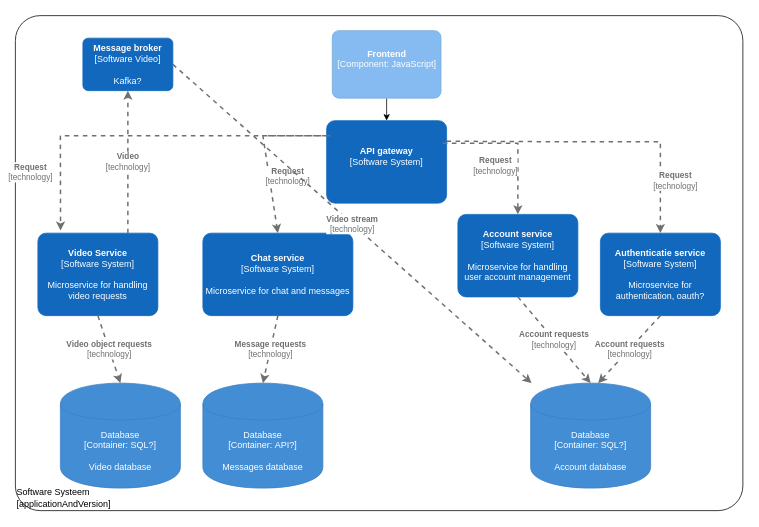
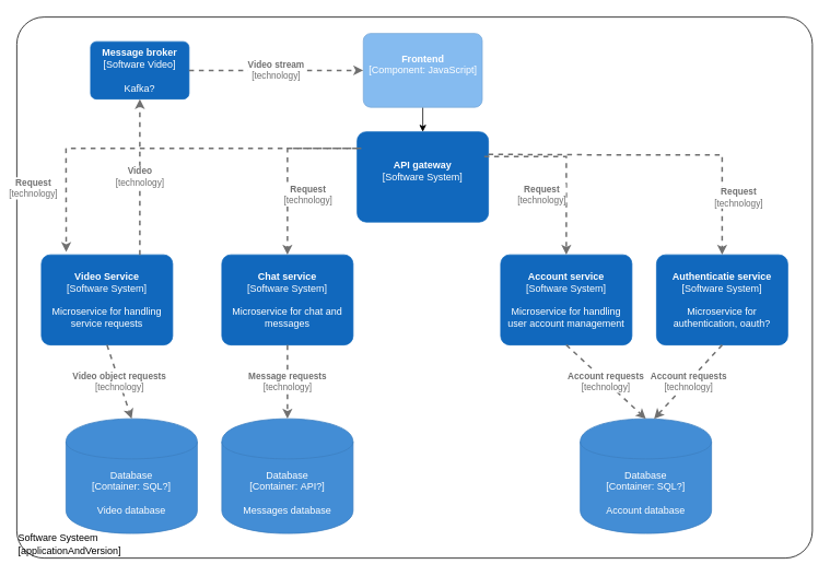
- <mxCell id="23" value="&lt;div style=&quot;text-align: left&quot;&gt;&lt;div style=&quot;text-align: center&quot;&gt;&lt;b&gt;Video stream&lt;/b&gt;&lt;/div&gt;&lt;div style=&quot;text-align: center&quot;&gt;[technology]&lt;/div&gt;&lt;/div&gt;" style="edgeStyle=none;rounded=0;html=1;jettySize=auto;orthogonalLoop=1;strokeColor=#707070;strokeWidth=2;fontColor=#707070;jumpStyle=none;dashed=1;metaEdit=1;metaData={&quot;c4Type&quot;:{&quot;editable&quot;:false}};exitX=1;exitY=0.5;exitDx=0;exitDy=0;exitPerimeter=0;" edge="1" parent="1" source="21" target="9"><mxGeometry width="160" relative="1" as="geometry"><mxPoint x="500" y="320" as="sourcePoint" /><mxPoint x="660" y="320" as="targetPoint" /></mxGeometry></mxCell>
+ <mxCell id="23" value="&lt;div style=&quot;text-align: left&quot;&gt;&lt;div style=&quot;text-align: center&quot;&gt;&lt;b&gt;Video stream&lt;/b&gt;&lt;/div&gt;&lt;div style=&quot;text-align: center&quot;&gt;[technology]&lt;/div&gt;&lt;/div&gt;" style="edgeStyle=none;rounded=0;html=1;entryX=0;entryY=0.5;jettySize=auto;orthogonalLoop=1;strokeColor=#707070;strokeWidth=2;fontColor=#707070;jumpStyle=none;dashed=1;metaEdit=1;metaData={&quot;c4Type&quot;:{&quot;editable&quot;:false}};exitX=1;exitY=0.5;exitDx=0;exitDy=0;exitPerimeter=0;entryDx=0;entryDy=0;entryPerimeter=0;" edge="1" parent="1" source="21" target="4"><mxGeometry width="160" relative="1" as="geometry"><mxPoint x="500" y="320" as="sourcePoint" /><mxPoint x="660" y="320" as="targetPoint" /></mxGeometry></mxCell>
- <mxCell id="8" value="&lt;b&gt;Account service&lt;/b&gt;&lt;div&gt;[Software System]&lt;/div&gt;&lt;br&gt;&lt;div&gt;Microservice for handling user account management&lt;/div&gt;" style="rounded=1;whiteSpace=wrap;html=1;labelBackgroundColor=none;fillColor=#1168BD;fontColor=#ffffff;align=center;arcSize=10;strokeColor=#1168BD;metaEdit=1;metaData={&quot;c4Type&quot;:{&quot;editable&quot;:false}};points=[[0.25,0,0],[0.5,0,0],[0.75,0,0],[1,0.25,0],[1,0.5,0],[1,0.75,0],[0.75,1,0],[0.5,1,0],[0.25,1,0],[0,0.75,0],[0,0.5,0],[0,0.25,0]];" vertex="1" parent="1"><mxGeometry x="610" y="285" width="160" height="110.0" as="geometry" /></mxCell>
+ <mxCell id="8" value="&lt;b&gt;Account service&lt;/b&gt;&lt;div&gt;[Software System]&lt;/div&gt;&lt;br&gt;&lt;div&gt;Microservice for handling user account management&lt;/div&gt;" style="rounded=1;whiteSpace=wrap;html=1;labelBackgroundColor=none;fillColor=#1168BD;fontColor=#ffffff;align=center;arcSize=10;strokeColor=#1168BD;metaEdit=1;metaData={&quot;c4Type&quot;:{&quot;editable&quot;:false}};points=[[0.25,0,0],[0.5,0,0],[0.75,0,0],[1,0.25,0],[1,0.5,0],[1,0.75,0],[0.75,1,0],[0.5,1,0],[0.25,1,0],[0,0.75,0],[0,0.5,0],[0,0.25,0]];" vertex="1" parent="1"><mxGeometry x="610" y="310" width="160" height="110.0" as="geometry" /></mxCell>
- <mxCell id="5" value="&lt;b&gt;Video Service&lt;/b&gt;&lt;div&gt;[Software System]&lt;/div&gt;&lt;br&gt;&lt;div&gt;Microservice for handling video requests&lt;/div&gt;" style="rounded=1;whiteSpace=wrap;html=1;labelBackgroundColor=none;fillColor=#1168BD;fontColor=#ffffff;align=center;arcSize=10;strokeColor=#1168BD;metaEdit=1;metaData={&quot;c4Type&quot;:{&quot;editable&quot;:false}};points=[[0.25,0,0],[0.5,0,0],[0.75,0,0],[1,0.25,0],[1,0.5,0],[1,0.75,0],[0.75,1,0],[0.5,1,0],[0.25,1,0],[0,0.75,0],[0,0.5,0],[0,0.25,0]];" vertex="1" parent="1"><mxGeometry x="50" y="310" width="160" height="110.0" as="geometry" /></mxCell>
+ <mxCell id="5" value="&lt;b&gt;Video Service&lt;/b&gt;&lt;div&gt;[Software System]&lt;/div&gt;&lt;br&gt;&lt;div&gt;Microservice for handling service requests&lt;/div&gt;" style="rounded=1;whiteSpace=wrap;html=1;labelBackgroundColor=none;fillColor=#1168BD;fontColor=#ffffff;align=center;arcSize=10;strokeColor=#1168BD;metaEdit=1;metaData={&quot;c4Type&quot;:{&quot;editable&quot;:false}};points=[[0.25,0,0],[0.5,0,0],[0.75,0,0],[1,0.25,0],[1,0.5,0],[1,0.75,0],[0.75,1,0],[0.5,1,0],[0.25,1,0],[0,0.75,0],[0,0.5,0],[0,0.25,0]];" vertex="1" parent="1"><mxGeometry x="50" y="310" width="160" height="110.0" as="geometry" /></mxCell>
- <mxCell id="14" value="&lt;b&gt;Chat service&lt;/b&gt;&lt;div&gt;[Software System]&lt;/div&gt;&lt;br&gt;&lt;div&gt;Microservice for chat and messages&lt;/div&gt;" style="rounded=1;whiteSpace=wrap;html=1;labelBackgroundColor=none;fillColor=#1168BD;fontColor=#ffffff;align=center;arcSize=10;strokeColor=#1168BD;metaEdit=1;metaData={&quot;c4Type&quot;:{&quot;editable&quot;:false}};points=[[0.25,0,0],[0.5,0,0],[0.75,0,0],[1,0.25,0],[1,0.5,0],[1,0.75,0],[0.75,1,0],[0.5,1,0],[0.25,1,0],[0,0.75,0],[0,0.5,0],[0,0.25,0]];" vertex="1" parent="1"><mxGeometry x="270" y="310" width="200" height="110.0" as="geometry" /></mxCell>
+ <mxCell id="14" value="&lt;b&gt;Chat service&lt;/b&gt;&lt;div&gt;[Software System]&lt;/div&gt;&lt;br&gt;&lt;div&gt;Microservice for chat and messages&lt;/div&gt;" style="rounded=1;whiteSpace=wrap;html=1;labelBackgroundColor=none;fillColor=#1168BD;fontColor=#ffffff;align=center;arcSize=10;strokeColor=#1168BD;metaEdit=1;metaData={&quot;c4Type&quot;:{&quot;editable&quot;:false}};points=[[0.25,0,0],[0.5,0,0],[0.75,0,0],[1,0.25,0],[1,0.5,0],[1,0.75,0],[0.75,1,0],[0.5,1,0],[0.25,1,0],[0,0.75,0],[0,0.5,0],[0,0.25,0]];" vertex="1" parent="1"><mxGeometry x="270" y="310" width="160" height="110.0" as="geometry" /></mxCell>
